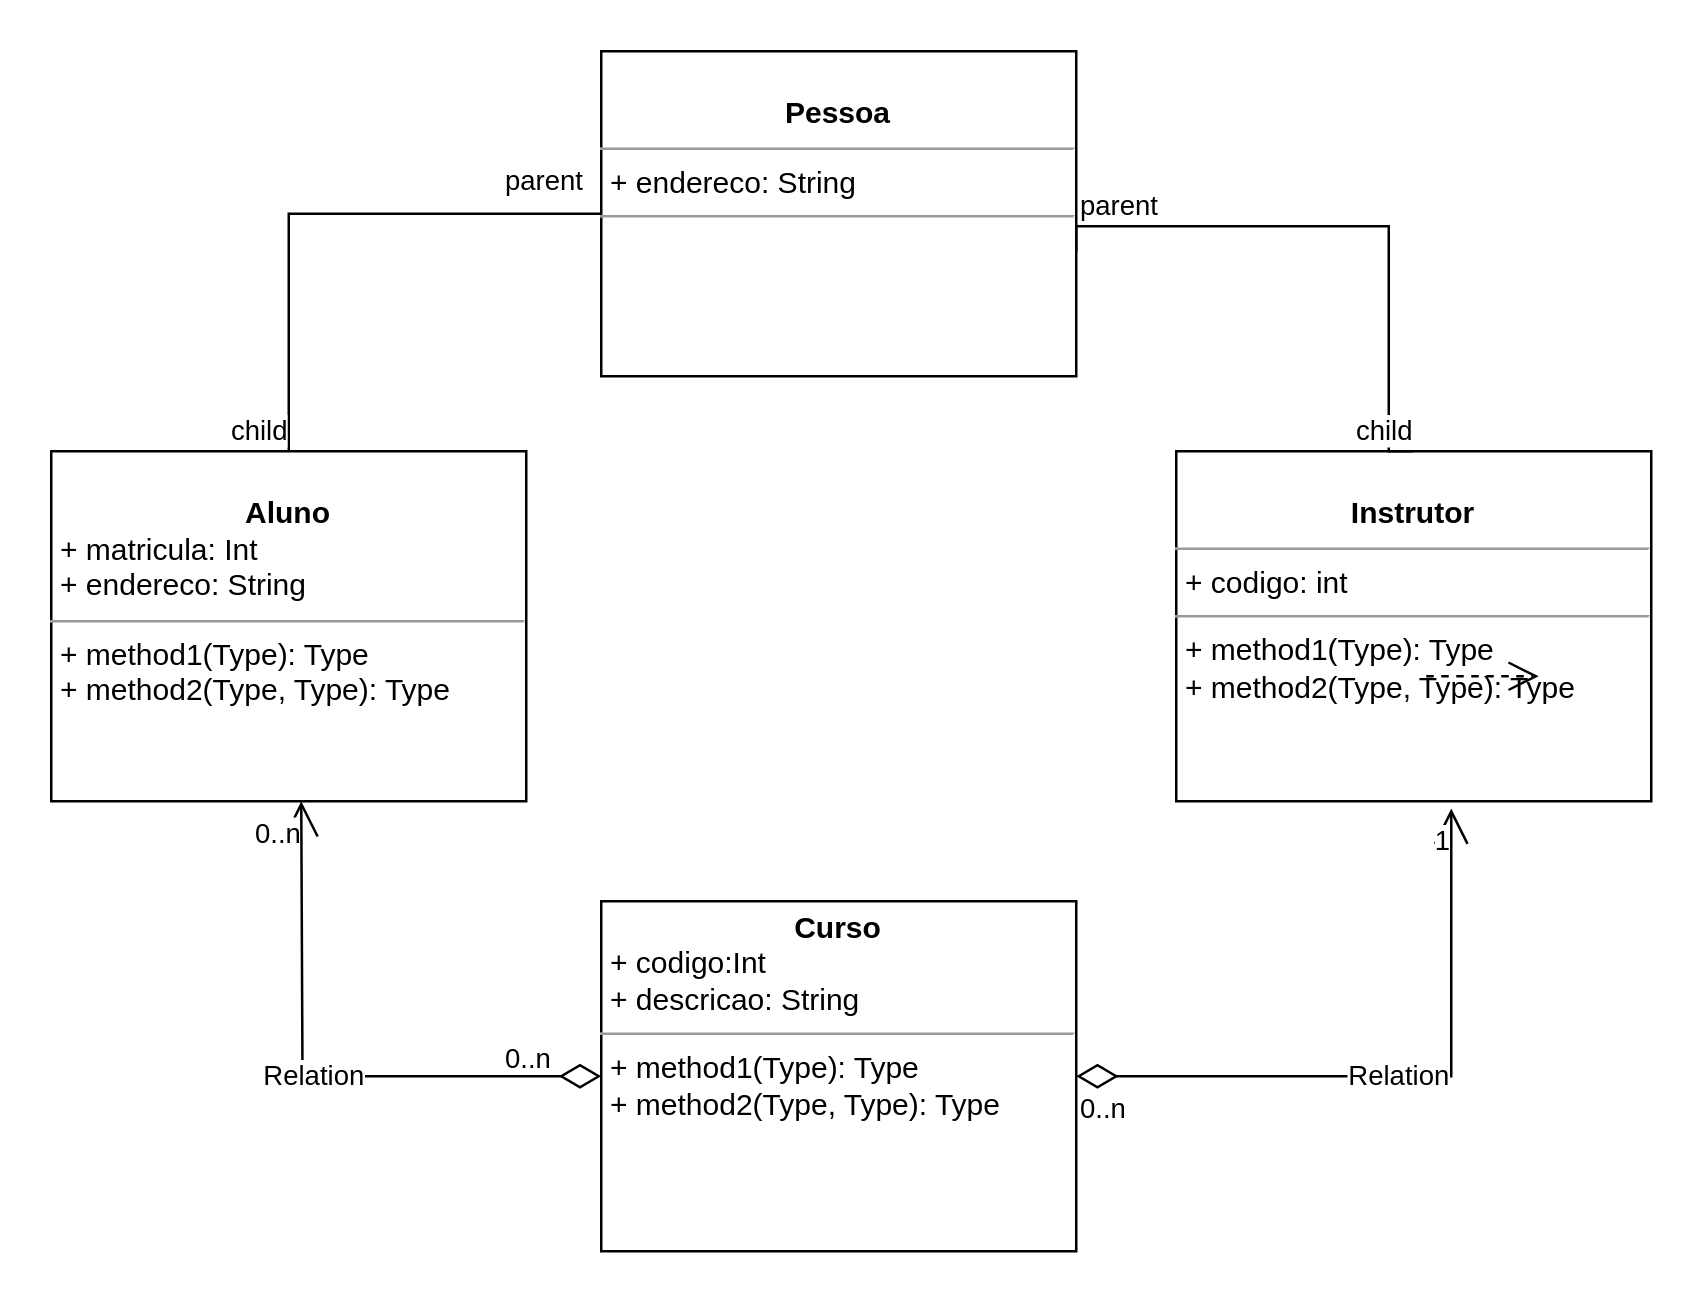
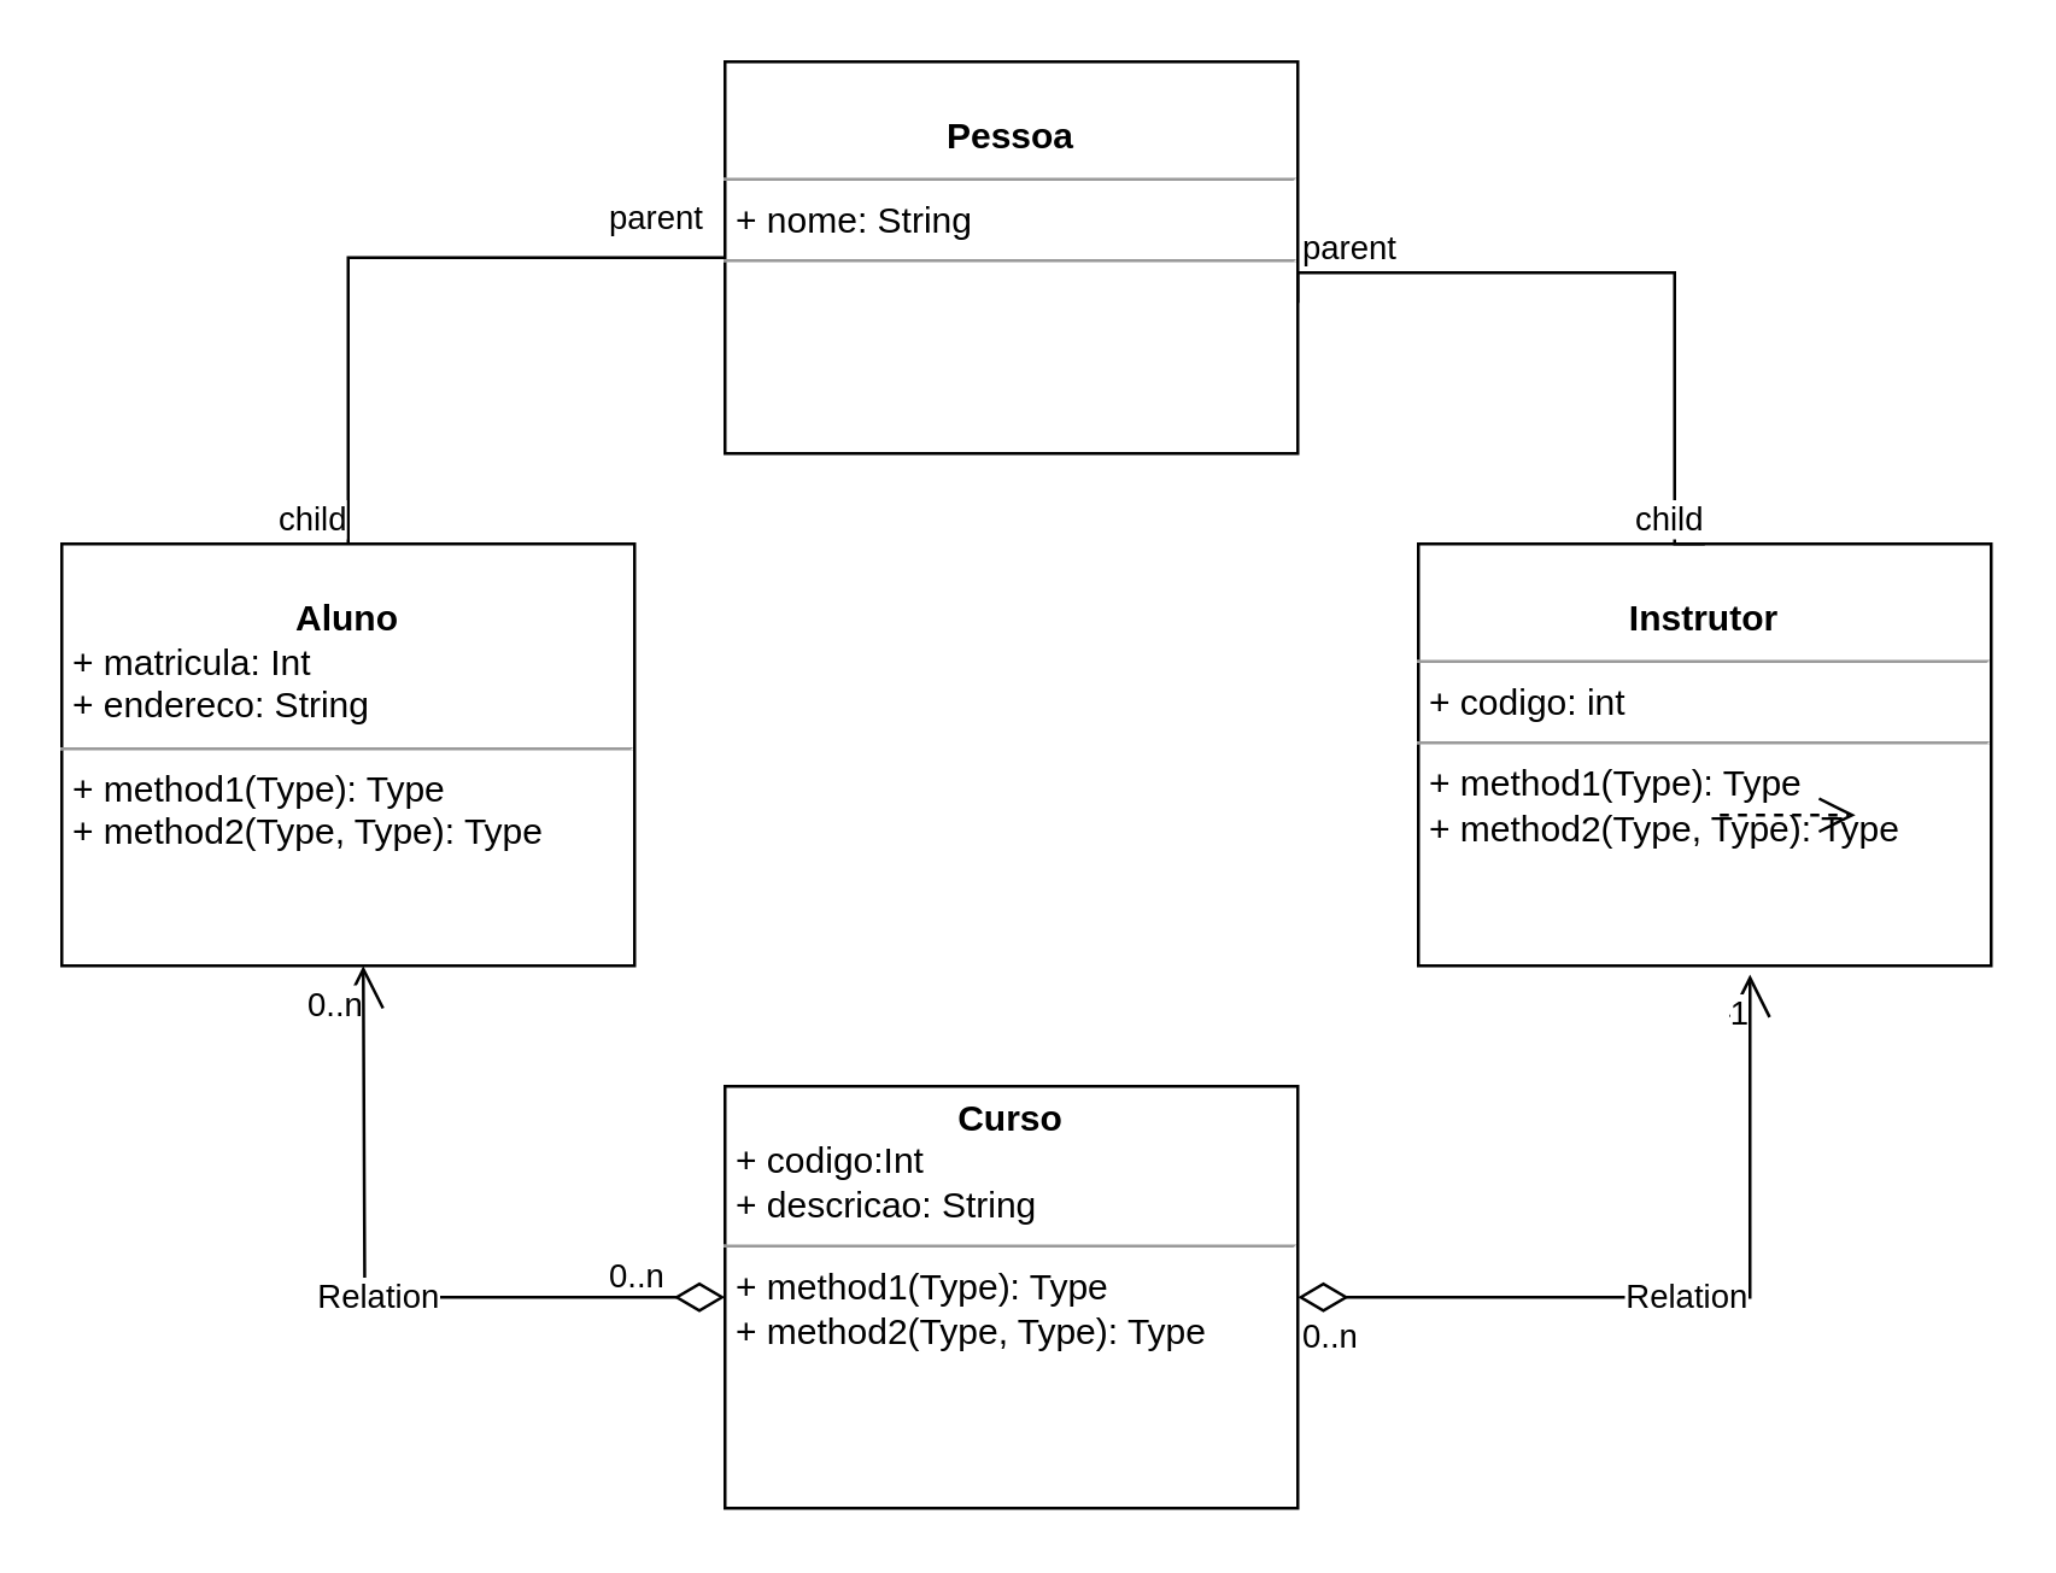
- <mxCell id="4" value="&lt;p style=&quot;margin: 0px ; margin-top: 4px ; text-align: center&quot;&gt;&lt;br&gt;&lt;b&gt;Pessoa&lt;/b&gt;&lt;/p&gt;&lt;hr size=&quot;1&quot;&gt;&lt;p style=&quot;margin: 0px ; margin-left: 4px&quot;&gt;+ endereco: String&lt;br&gt;&lt;/p&gt;&lt;hr size=&quot;1&quot;&gt;&lt;p style=&quot;margin: 0px ; margin-left: 4px&quot;&gt;&lt;br&gt;&lt;/p&gt;" style="verticalAlign=top;align=left;overflow=fill;fontSize=12;fontFamily=Helvetica;html=1;rounded=0;shadow=0;comic=0;labelBackgroundColor=none;strokeWidth=1" parent="1" vertex="1"><mxGeometry x="240" y="20" width="190" height="130" as="geometry" /></mxCell>
+ <mxCell id="4" value="&lt;p style=&quot;margin: 0px ; margin-top: 4px ; text-align: center&quot;&gt;&lt;br&gt;&lt;b&gt;Pessoa&lt;/b&gt;&lt;/p&gt;&lt;hr size=&quot;1&quot;&gt;&lt;p style=&quot;margin: 0px ; margin-left: 4px&quot;&gt;+ nome: String&lt;br&gt;&lt;/p&gt;&lt;hr size=&quot;1&quot;&gt;&lt;p style=&quot;margin: 0px ; margin-left: 4px&quot;&gt;&lt;br&gt;&lt;/p&gt;" style="verticalAlign=top;align=left;overflow=fill;fontSize=12;fontFamily=Helvetica;html=1;rounded=0;shadow=0;comic=0;labelBackgroundColor=none;strokeWidth=1" parent="1" vertex="1"><mxGeometry x="240" y="20" width="190" height="130" as="geometry" /></mxCell>
